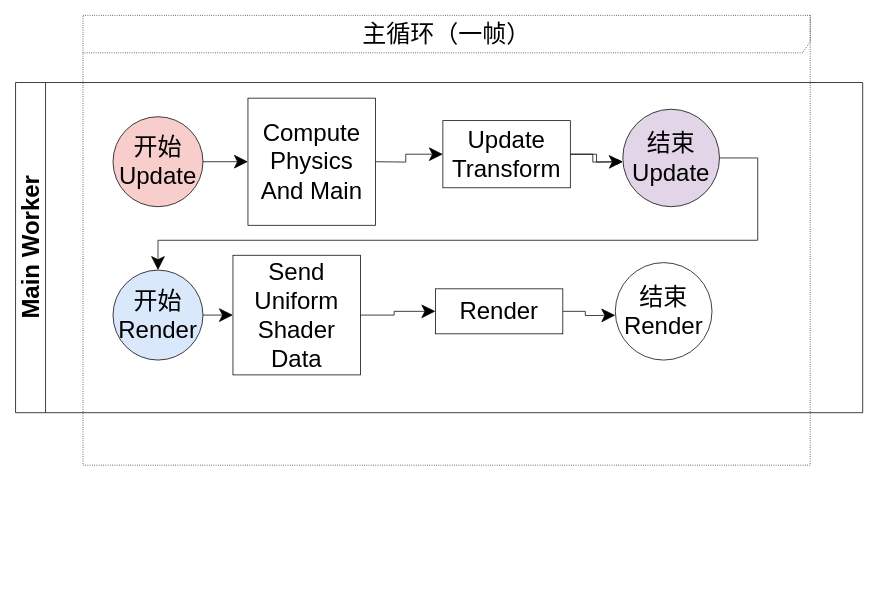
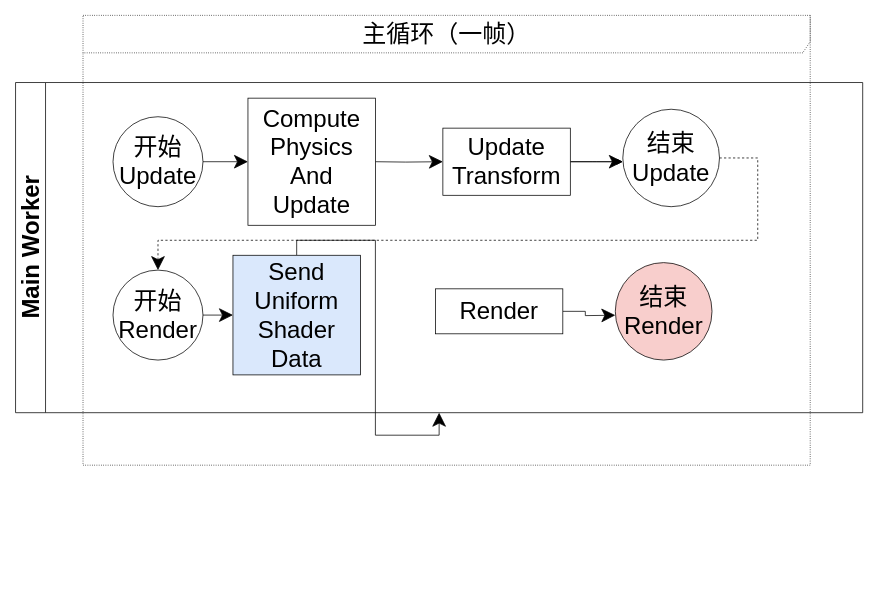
- <mxCell id="9" value="Update Transform" style="whiteSpace=wrap;html=1;fontSize=32;" parent="1" vertex="1"><mxGeometry x="590" y="160.42" width="170" height="89.58" as="geometry" /></mxCell>
+ <mxCell id="9" value="Update Transform" style="whiteSpace=wrap;html=1;fontSize=32;" parent="1" vertex="1"><mxGeometry x="590" y="170.42" width="170" height="89.58" as="geometry" /></mxCell>
- <mxCell id="11" value="结束Update" style="ellipse;whiteSpace=wrap;html=1;fontSize=32;fillColor=#e1d5e7;" parent="1" vertex="1"><mxGeometry x="830" y="145.22" width="129" height="129.99" as="geometry" /></mxCell>
+ <mxCell id="11" value="结束Update" style="ellipse;whiteSpace=wrap;html=1;fontSize=32;" parent="1" vertex="1"><mxGeometry x="830" y="145.22" width="129" height="129.99" as="geometry" /></mxCell>
- <mxCell id="19" value="开始Update" style="ellipse;whiteSpace=wrap;html=1;fontSize=32;fillColor=#f8cecc;" parent="1" vertex="1"><mxGeometry x="150" y="155.21" width="120" height="120" as="geometry" /></mxCell>
+ <mxCell id="19" value="开始Update" style="ellipse;whiteSpace=wrap;html=1;fontSize=32;" parent="1" vertex="1"><mxGeometry x="150" y="155.21" width="120" height="120" as="geometry" /></mxCell>
- <mxCell id="18" value="Compute Physics And Main" style="whiteSpace=wrap;html=1;fontSize=32;" parent="1" vertex="1"><mxGeometry x="330" y="130.42" width="170" height="169.58" as="geometry" /></mxCell>
+ <mxCell id="18" value="Compute Physics And Update" style="whiteSpace=wrap;html=1;fontSize=32;" parent="1" vertex="1"><mxGeometry x="330" y="130.42" width="170" height="169.58" as="geometry" /></mxCell>
- <mxCell id="10" style="edgeStyle=orthogonalEdgeStyle;rounded=0;orthogonalLoop=1;jettySize=auto;html=1;entryX=0.5;entryY=0;entryDx=0;entryDy=0;fontSize=32;startSize=16;endSize=16;" parent="1" source="11" target="20" edge="1"><mxGeometry relative="1" as="geometry"><Array as="points"><mxPoint x="1010" y="210" /><mxPoint x="1010" y="320" /><mxPoint x="210" y="320" /></Array></mxGeometry></mxCell>
+ <mxCell id="10" style="edgeStyle=orthogonalEdgeStyle;rounded=0;orthogonalLoop=1;jettySize=auto;html=1;entryX=0.5;entryY=0;entryDx=0;entryDy=0;fontSize=32;startSize=16;endSize=16;dashed=1;" parent="1" source="11" target="20" edge="1"><mxGeometry relative="1" as="geometry"><Array as="points"><mxPoint x="1010" y="210" /><mxPoint x="1010" y="320" /><mxPoint x="210" y="320" /></Array></mxGeometry></mxCell>
- <mxCell id="13" value="" style="edgeStyle=orthogonalEdgeStyle;rounded=0;orthogonalLoop=1;jettySize=auto;html=1;fontSize=32;startSize=16;endSize=16;" parent="1" source="14" target="16" edge="1"><mxGeometry relative="1" as="geometry" /></mxCell>
+ <mxCell id="13" value="" style="edgeStyle=orthogonalEdgeStyle;rounded=0;orthogonalLoop=1;jettySize=auto;html=1;fontSize=32;startSize=16;endSize=16;" parent="1" source="14" target="2" edge="1"><mxGeometry relative="1" as="geometry" /></mxCell>
- <mxCell id="17" value="结束Render" style="ellipse;whiteSpace=wrap;html=1;fontSize=32;" parent="1" vertex="1"><mxGeometry x="820" y="349.8" width="129" height="129.99" as="geometry" /></mxCell>
+ <mxCell id="17" value="结束Render" style="ellipse;whiteSpace=wrap;html=1;fontSize=32;fillColor=#f8cecc;" parent="1" vertex="1"><mxGeometry x="820" y="349.8" width="129" height="129.99" as="geometry" /></mxCell>
- <mxCell id="20" value="开始Render" style="ellipse;whiteSpace=wrap;html=1;fontSize=32;fillColor=#dae8fc;" parent="1" vertex="1"><mxGeometry x="150" y="359.79" width="120" height="120" as="geometry" /></mxCell>
+ <mxCell id="20" value="开始Render" style="ellipse;whiteSpace=wrap;html=1;fontSize=32;" parent="1" vertex="1"><mxGeometry x="150" y="359.79" width="120" height="120" as="geometry" /></mxCell>
- <mxCell id="14" value="Send Uniform Shader Data" style="whiteSpace=wrap;html=1;fontSize=32;" parent="1" vertex="1"><mxGeometry x="310" y="340" width="170" height="159.58" as="geometry" /></mxCell>
+ <mxCell id="14" value="Send Uniform Shader Data" style="whiteSpace=wrap;html=1;fontSize=32;fillColor=#dae8fc;" parent="1" vertex="1"><mxGeometry x="310" y="340" width="170" height="159.58" as="geometry" /></mxCell>
